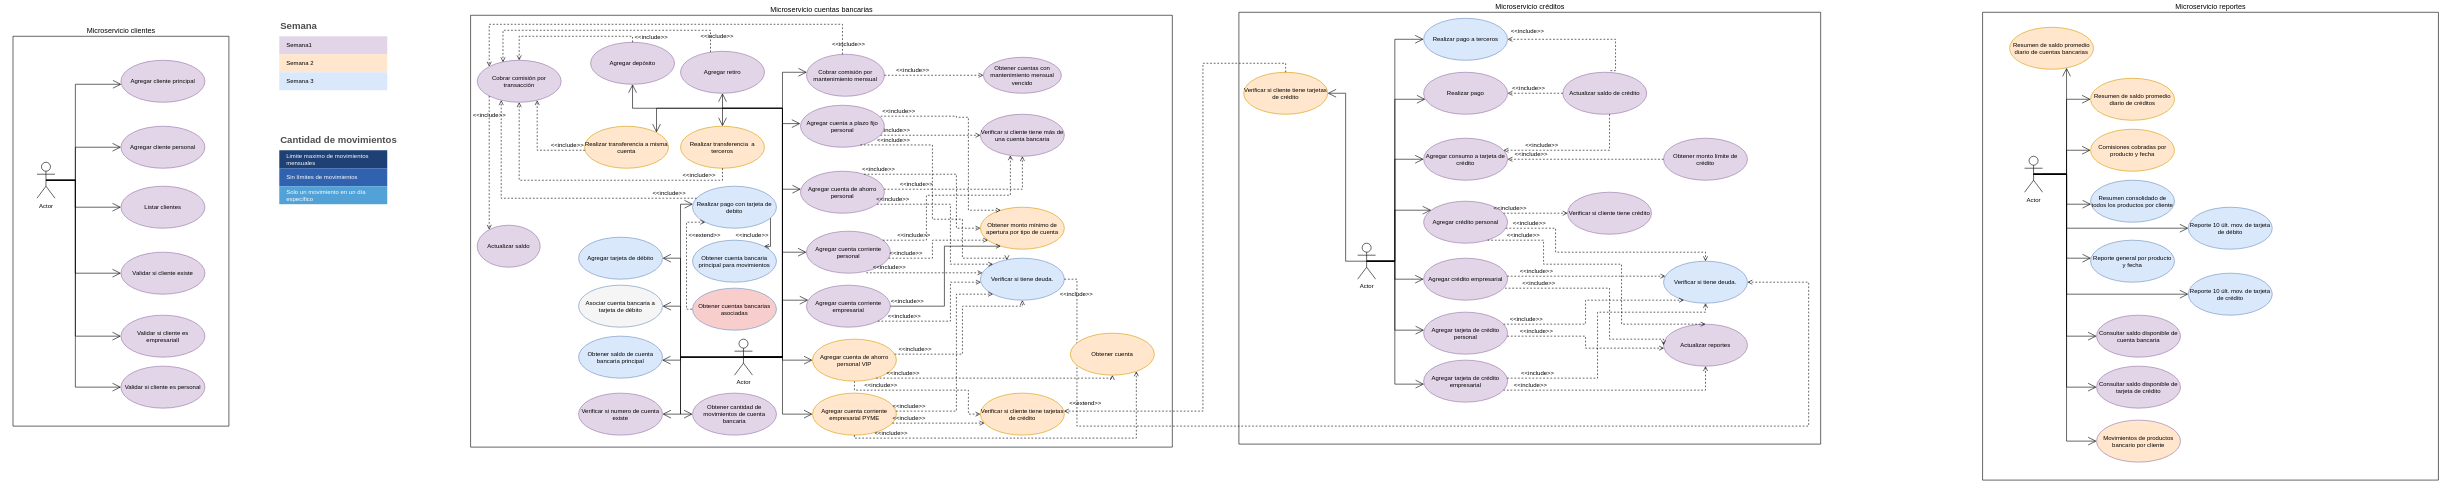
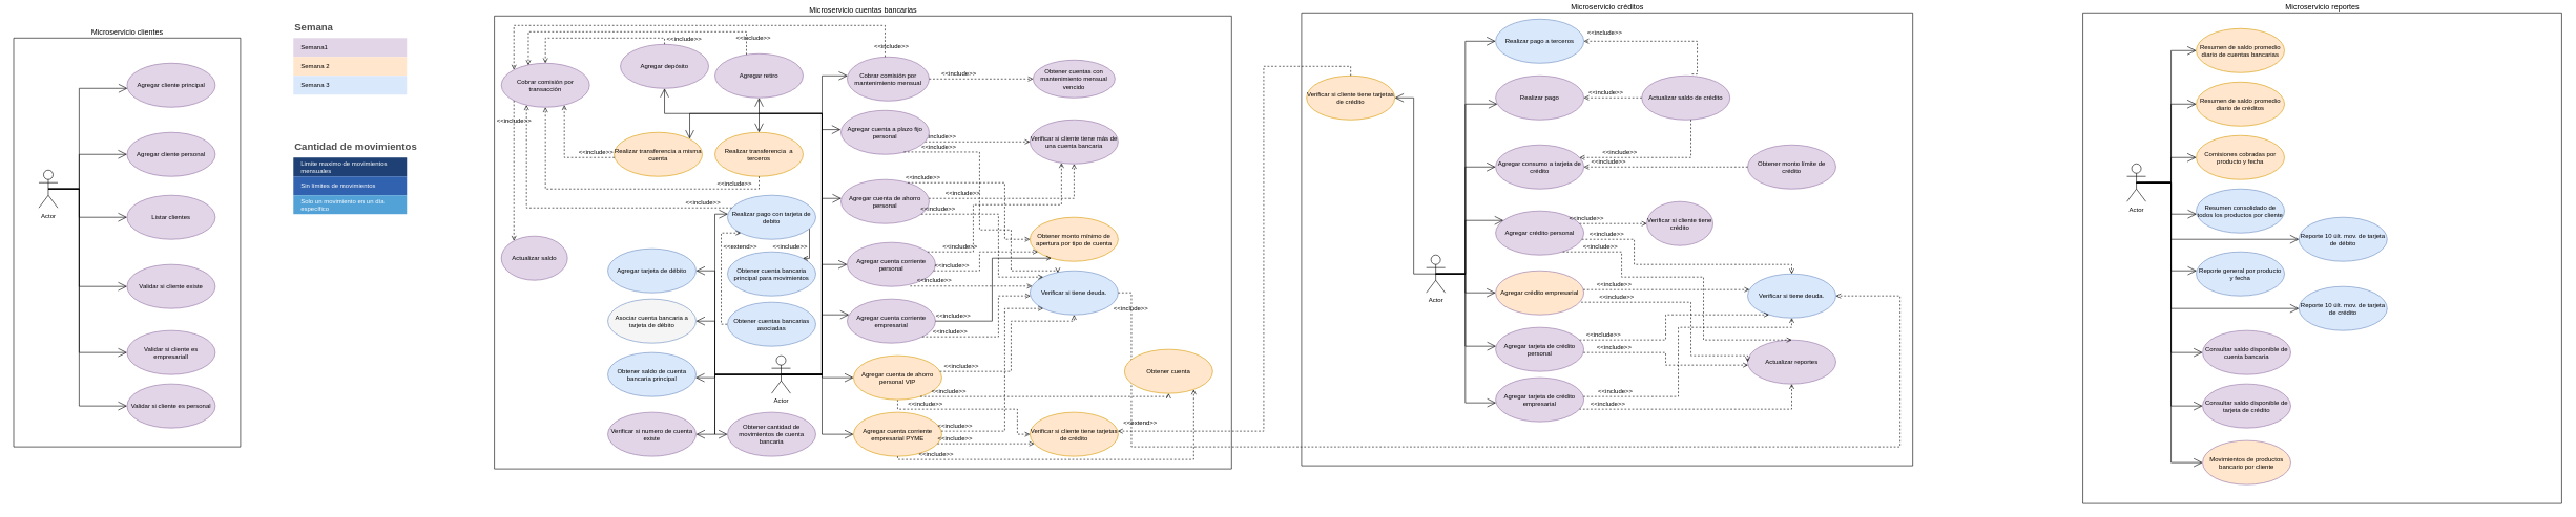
- <mxCell id="86" value="Resumen de saldo promedio diario de cuentas bancarias" style="ellipse;whiteSpace=wrap;html=1;fontSize=10;fillColor=#ffe6cc;strokeColor=#d79b00;" vertex="1" parent="1"><mxGeometry x="3349" y="45" width="140" height="70" as="geometry" /></mxCell>
+ <mxCell id="86" value="Resumen de saldo promedio diario de cuentas bancarias" style="ellipse;whiteSpace=wrap;html=1;fontSize=10;fillColor=#ffe6cc;strokeColor=#d79b00;" vertex="1" parent="1"><mxGeometry x="3484" y="45" width="140" height="70" as="geometry" /></mxCell>
- <mxCell id="143" value="&amp;lt;&amp;lt;include&amp;gt;&amp;gt;" style="html=1;verticalAlign=bottom;labelBackgroundColor=none;endArrow=open;endFill=0;dashed=1;rounded=0;fontSize=10;edgeStyle=orthogonalEdgeStyle;exitX=0.955;exitY=0.26;exitDx=0;exitDy=0;exitPerimeter=0;" edge="1" parent="1" source="59" target="116"><mxGeometry x="-0.83" width="160" relative="1" as="geometry"><mxPoint x="1482.295" y="215.043" as="sourcePoint" /><mxPoint x="1913" y="505.359" as="targetPoint" /><Array as="points"><mxPoint x="1593" y="193" /><mxPoint x="1593" y="195" /><mxPoint x="1613" y="195" /><mxPoint x="1613" y="350" /></Array><mxPoint as="offset" /></mxGeometry></mxCell>
- <mxCell id="43" value="Verificar si cliente tiene crédito" style="ellipse;whiteSpace=wrap;html=1;fontSize=10;fillColor=#e1d5e7;strokeColor=#9673a6;" parent="1" vertex="1"><mxGeometry x="2612" y="320" width="140" height="70" as="geometry" /></mxCell>
+ <mxCell id="43" value="Verificar si cliente tiene crédito" style="ellipse;whiteSpace=wrap;html=1;fontSize=10;fillColor=#e1d5e7;strokeColor=#9673a6;" parent="1" vertex="1"><mxGeometry x="2612" y="320" width="105" height="70" as="geometry" /></mxCell>
- <mxCell id="21" value="Agregar crédito empresarial" style="ellipse;whiteSpace=wrap;html=1;fillColor=#e1d5e7;strokeColor=#9673a6;fontSize=10;" parent="1" vertex="1"><mxGeometry x="2372" y="430" width="140" height="70" as="geometry" /></mxCell>
+ <mxCell id="21" value="Agregar crédito empresarial" style="ellipse;whiteSpace=wrap;html=1;fillColor=#ffe6cc;strokeColor=#9673a6;fontSize=10;" parent="1" vertex="1"><mxGeometry x="2372" y="430" width="140" height="70" as="geometry" /></mxCell>
- <mxCell id="126" value="Obtener cuentas bancarias asociadas" style="ellipse;whiteSpace=wrap;html=1;fillColor=#f8cecc;strokeColor=#6c8ebf;fontSize=10;" vertex="1" parent="1"><mxGeometry x="1153" y="480" width="140" height="70" as="geometry" /></mxCell>
+ <mxCell id="126" value="Obtener cuentas bancarias asociadas" style="ellipse;whiteSpace=wrap;html=1;fillColor=#dae8fc;strokeColor=#6c8ebf;fontSize=10;" vertex="1" parent="1"><mxGeometry x="1153" y="480" width="140" height="70" as="geometry" /></mxCell>
